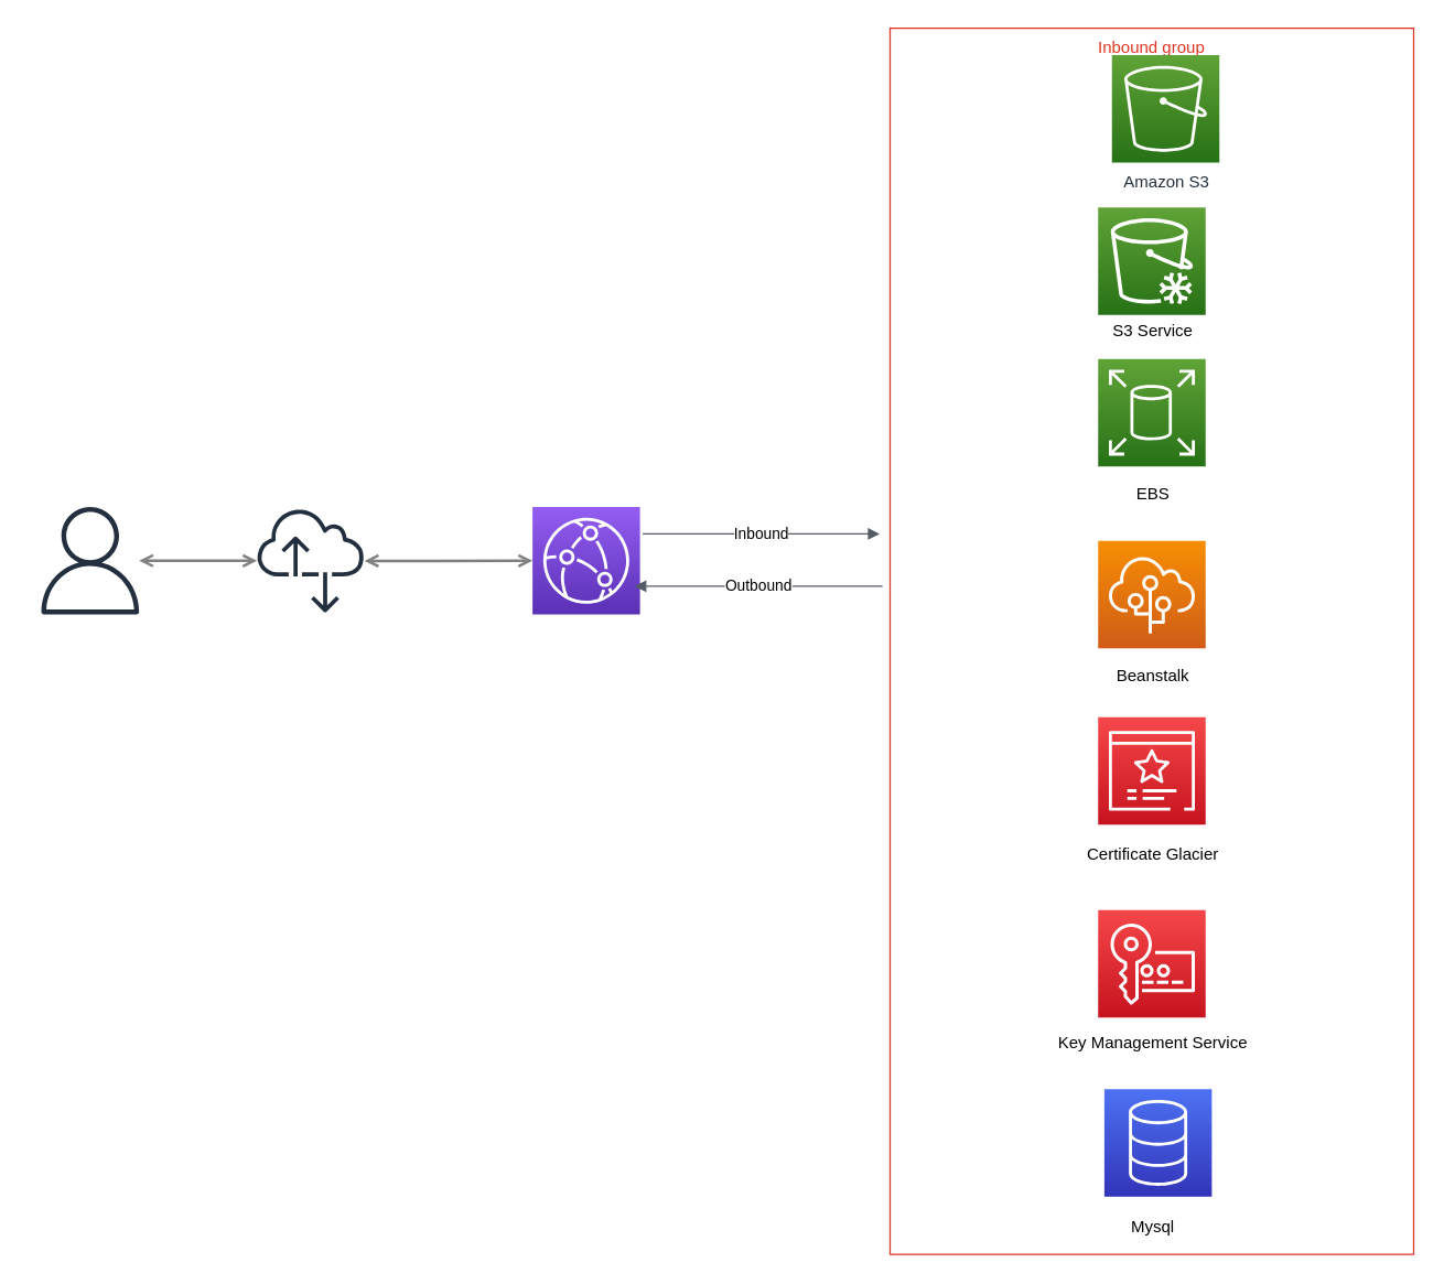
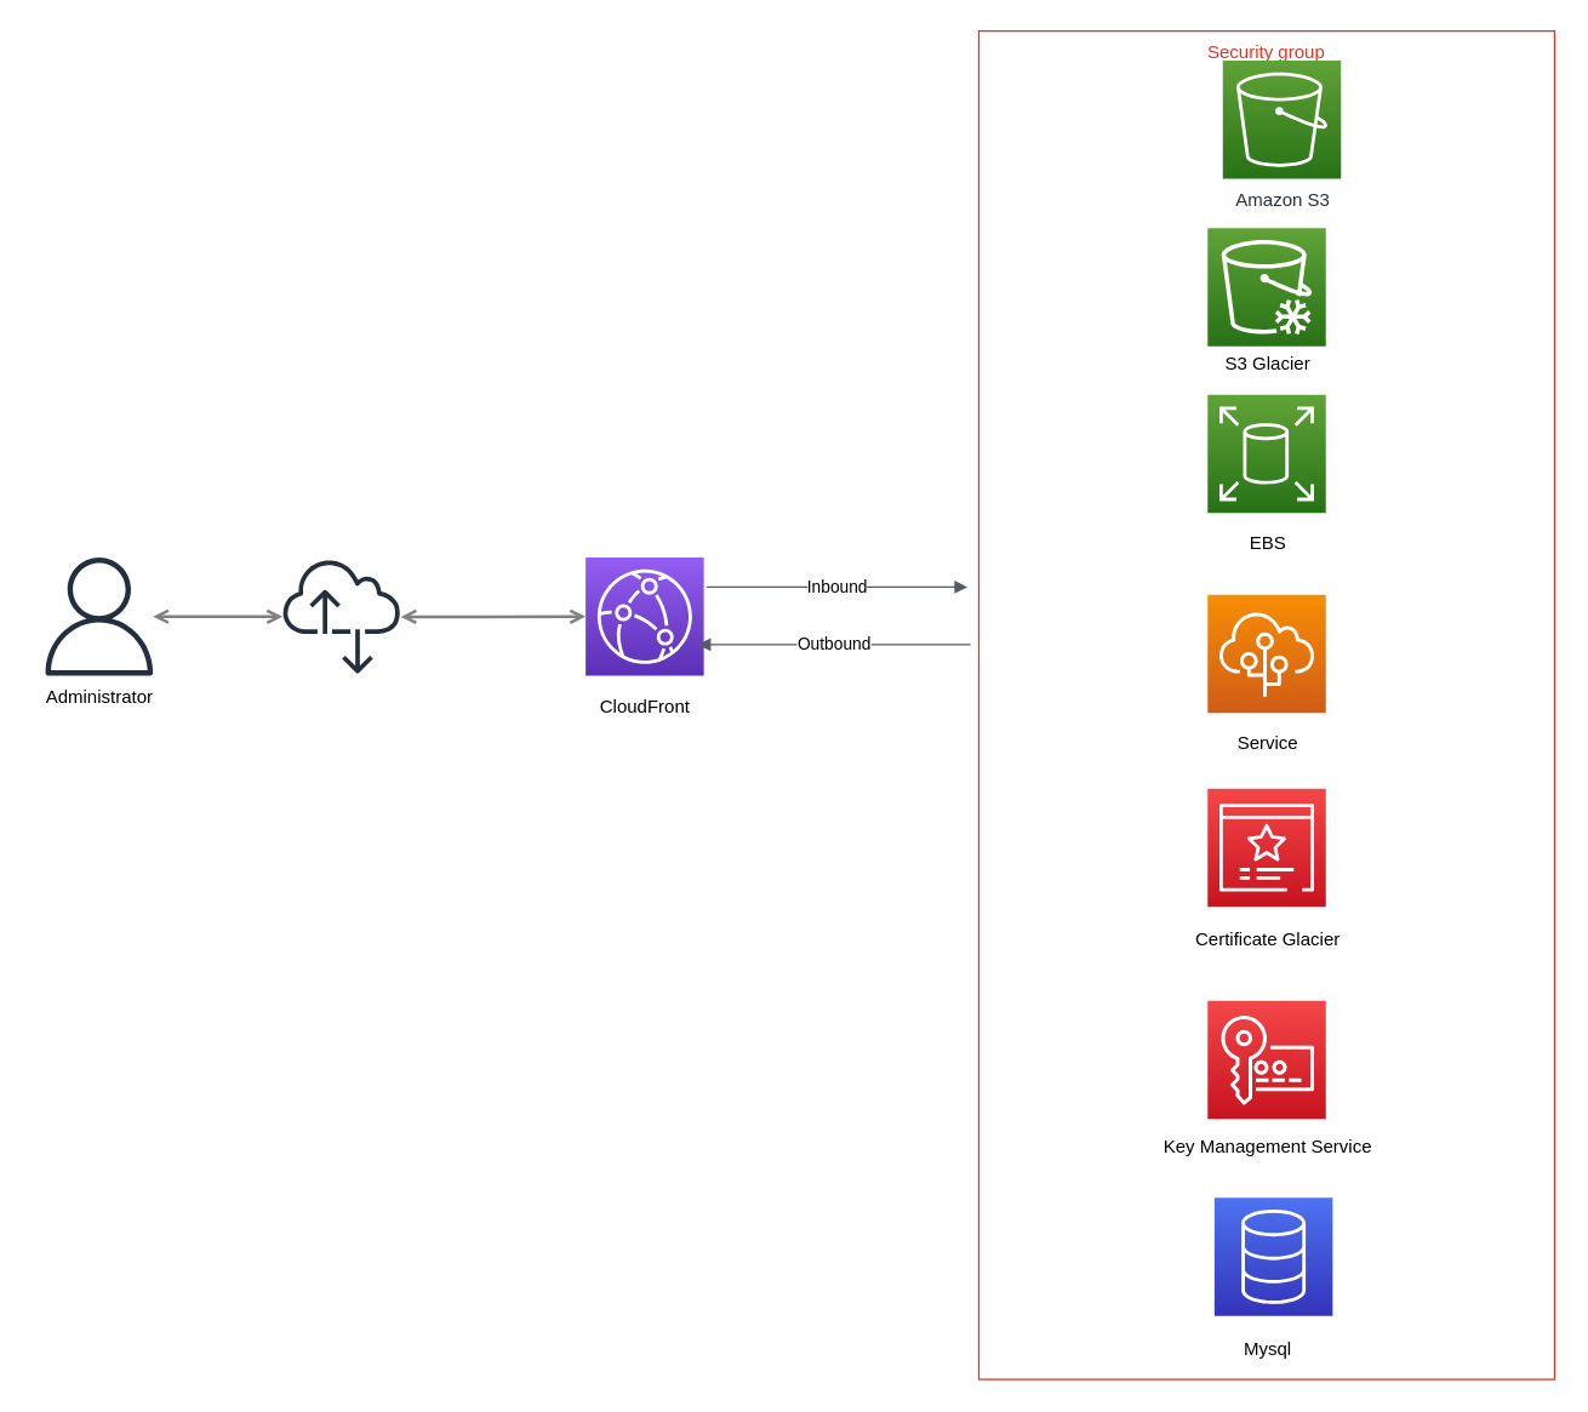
- <mxCell id="12" value="Inbound group" style="fillColor=none;strokeColor=#DD3522;verticalAlign=top;fontStyle=0;fontColor=#DD3522;" vertex="1" parent="11"><mxGeometry width="380" height="890" as="geometry" /></mxCell>
+ <mxCell id="12" value="Security group" style="fillColor=none;strokeColor=#DD3522;verticalAlign=top;fontStyle=0;fontColor=#DD3522;" vertex="1" parent="11"><mxGeometry width="380" height="890" as="geometry" /></mxCell>
- <mxCell id="16" value="S3 Service" style="text;html=1;resizable=0;autosize=1;align=center;verticalAlign=middle;points=[];fillColor=none;strokeColor=none;rounded=0;" parent="14" vertex="1"><mxGeometry x="4" y="80" width="70" height="20" as="geometry" /></mxCell>
+ <mxCell id="16" value="S3 Glacier" style="text;html=1;resizable=0;autosize=1;align=center;verticalAlign=middle;points=[];fillColor=none;strokeColor=none;rounded=0;" parent="14" vertex="1"><mxGeometry x="4" y="80" width="70" height="20" as="geometry" /></mxCell>
+ <mxCell id="7" value="Administrator" style="text;html=1;resizable=0;autosize=1;align=center;verticalAlign=middle;points=[];fillColor=none;strokeColor=none;rounded=0;" parent="5" vertex="1"><mxGeometry y="82.5" width="90" height="20" as="geometry" /></mxCell>
+ <mxCell id="10" value="CloudFront" style="text;html=1;resizable=0;autosize=1;align=center;verticalAlign=middle;points=[];fillColor=none;strokeColor=none;rounded=0;" parent="8" vertex="1"><mxGeometry x="4" y="88" width="70" height="20" as="geometry" /></mxCell>
- <mxCell id="22" value="Beanstalk" style="text;html=1;resizable=0;autosize=1;align=center;verticalAlign=middle;points=[];fillColor=none;strokeColor=none;rounded=0;" parent="20" vertex="1"><mxGeometry x="4" y="88" width="70" height="20" as="geometry" /></mxCell>
+ <mxCell id="22" value="Service" style="text;html=1;resizable=0;autosize=1;align=center;verticalAlign=middle;points=[];fillColor=none;strokeColor=none;rounded=0;" parent="20" vertex="1"><mxGeometry x="4" y="88" width="70" height="20" as="geometry" /></mxCell>
